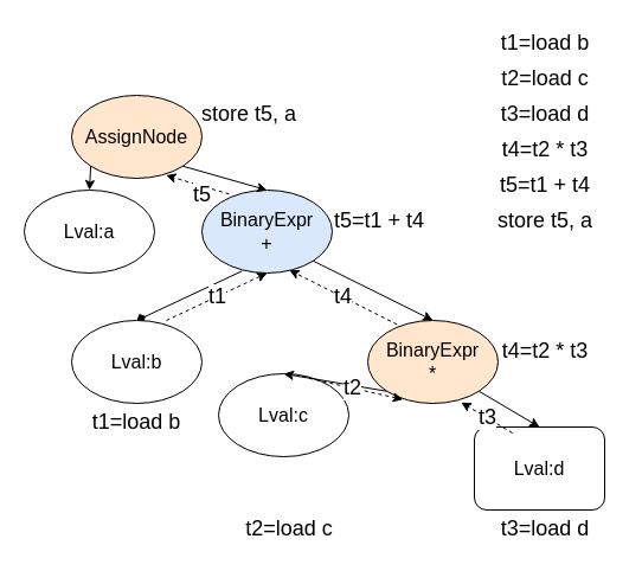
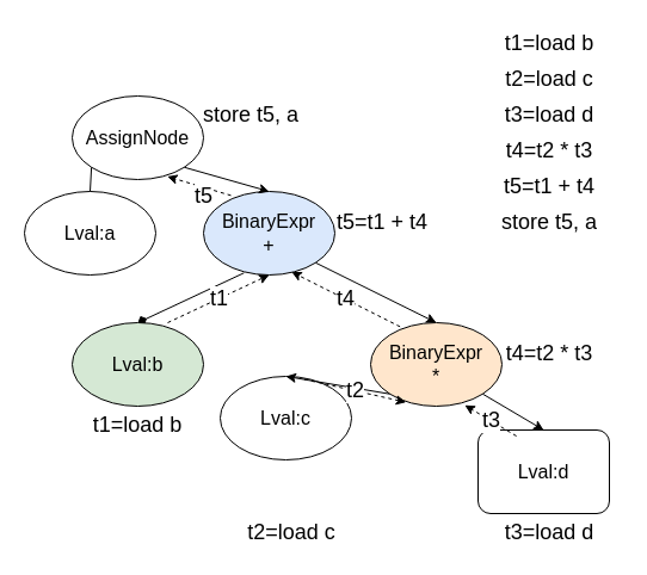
- <mxCell id="2" value="AssignNode" style="ellipse;whiteSpace=wrap;html=1;fontSize=16;fillColor=#ffe6cc;" vertex="1" parent="1"><mxGeometry x="60" y="80" width="110" height="70" as="geometry" /></mxCell>
+ <mxCell id="2" value="AssignNode" style="ellipse;whiteSpace=wrap;html=1;fontSize=16;" vertex="1" parent="1"><mxGeometry x="60" y="80" width="110" height="70" as="geometry" /></mxCell>
- <mxCell id="4" value="" style="endArrow=classic;html=1;fontSize=16;exitX=0;exitY=1;exitDx=0;exitDy=0;entryX=0.5;entryY=0;entryDx=0;entryDy=0;" edge="1" parent="1" source="2" target="3"><mxGeometry width="50" height="50" relative="1" as="geometry"><mxPoint x="250" y="210" as="sourcePoint" /><mxPoint x="300" y="160" as="targetPoint" /></mxGeometry></mxCell>
+ <mxCell id="4" value="" style="endArrow=none;html=1;fontSize=16;exitX=0;exitY=1;exitDx=0;exitDy=0;entryX=0.5;entryY=0;entryDx=0;entryDy=0;" edge="1" parent="1" source="2" target="3"><mxGeometry width="50" height="50" relative="1" as="geometry"><mxPoint x="250" y="210" as="sourcePoint" /><mxPoint x="300" y="160" as="targetPoint" /></mxGeometry></mxCell>
- <mxCell id="8" value="Lval:b" style="ellipse;whiteSpace=wrap;html=1;fontSize=16;" vertex="1" parent="1"><mxGeometry x="60" y="270" width="110" height="70" as="geometry" /></mxCell>
+ <mxCell id="8" value="Lval:b" style="ellipse;whiteSpace=wrap;html=1;fontSize=16;fillColor=#d5e8d4;" vertex="1" parent="1"><mxGeometry x="60" y="270" width="110" height="70" as="geometry" /></mxCell>
